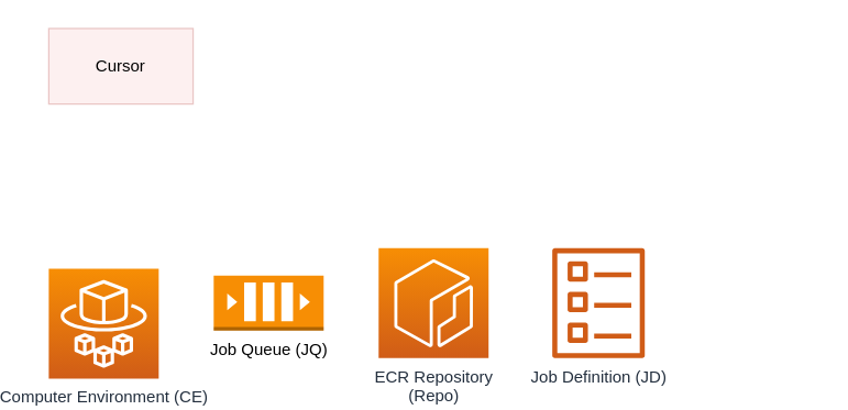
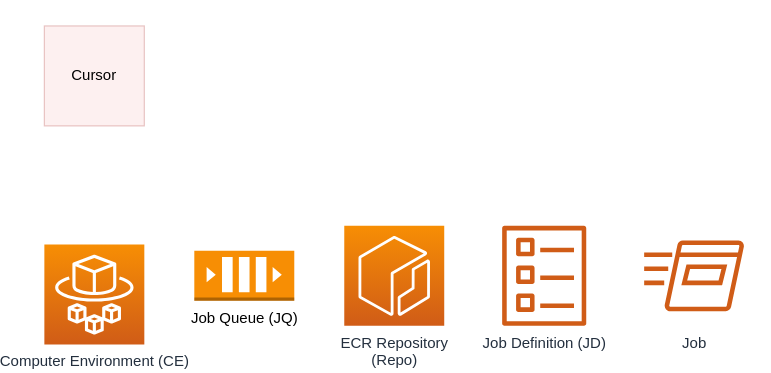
- <mxCell id="7" value="Cursor" style="whiteSpace=wrap;html=1;aspect=fixed;fillColor=#f8cecc;strokeColor=#b85450;opacity=30;" vertex="1" parent="1"><mxGeometry x="20" y="20" width="105" height="55" as="geometry" /></mxCell>
+ <mxCell id="7" value="Cursor" style="whiteSpace=wrap;html=1;aspect=fixed;fillColor=#f8cecc;strokeColor=#b85450;opacity=30;" vertex="1" parent="1"><mxGeometry x="20" y="20" width="80" height="80" as="geometry" /></mxCell>
+ <mxCell id="5" value="Job" style="sketch=0;outlineConnect=0;fontColor=#232F3E;gradientColor=none;fillColor=#D05C17;strokeColor=none;dashed=0;verticalLabelPosition=bottom;verticalAlign=top;align=center;html=1;fontSize=12;fontStyle=0;pointerEvents=1;shape=mxgraph.aws4.run_command;" vertex="1" parent="1"><mxGeometry x="500" y="180" width="80" height="80" as="geometry" /></mxCell>
